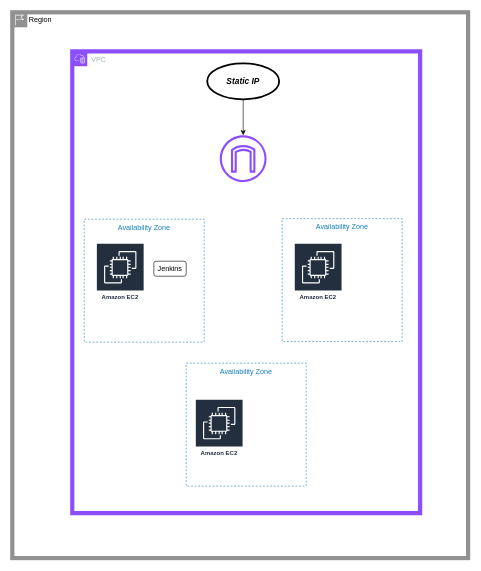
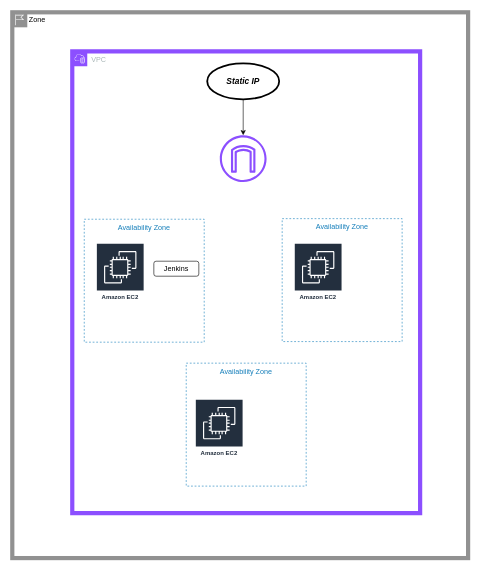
- <mxCell id="2" value="Region" style="shape=mxgraph.ibm.box;prType=region;fontStyle=0;verticalAlign=top;align=left;spacingLeft=32;spacingTop=4;fillColor=none;rounded=0;whiteSpace=wrap;html=1;strokeColor=#919191;strokeWidth=7;dashed=0;container=1;spacing=-4;collapsible=0;expand=0;recursiveResize=0;" vertex="1" parent="1"><mxGeometry x="20" y="20" width="760" height="910" as="geometry" /></mxCell>
+ <mxCell id="2" value="Zone" style="shape=mxgraph.ibm.box;prType=region;fontStyle=0;verticalAlign=top;align=left;spacingLeft=32;spacingTop=4;fillColor=none;rounded=0;whiteSpace=wrap;html=1;strokeColor=#919191;strokeWidth=7;dashed=0;container=1;spacing=-4;collapsible=0;expand=0;recursiveResize=0;" vertex="1" parent="1"><mxGeometry x="20" y="20" width="760" height="910" as="geometry" /></mxCell>
- <mxCell id="12" value="Jenkins" style="rounded=1;whiteSpace=wrap;html=1;" vertex="1" parent="2"><mxGeometry x="236" y="415" width="54" height="25" as="geometry" /></mxCell>
+ <mxCell id="12" value="Jenkins" style="rounded=1;whiteSpace=wrap;html=1;" vertex="1" parent="2"><mxGeometry x="236" y="415" width="75" height="25" as="geometry" /></mxCell>
